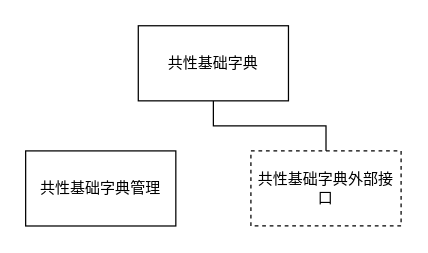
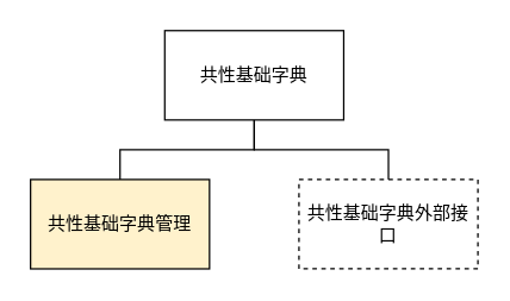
+ <mxCell id="2" style="edgeStyle=orthogonalEdgeStyle;rounded=0;orthogonalLoop=1;jettySize=auto;html=1;exitX=0.5;exitY=1;exitDx=0;exitDy=0;endArrow=none;endFill=0;" edge="1" parent="1" source="4" target="5"><mxGeometry relative="1" as="geometry" /></mxCell>
- <mxCell id="5" value="共性基础字典管理" style="rounded=0;whiteSpace=wrap;html=1;" vertex="1" parent="1"><mxGeometry x="20" y="120" width="120" height="60" as="geometry" /></mxCell>
+ <mxCell id="5" value="共性基础字典管理" style="rounded=0;whiteSpace=wrap;html=1;fillColor=#fff2cc;" vertex="1" parent="1"><mxGeometry x="20" y="120" width="120" height="60" as="geometry" /></mxCell>
